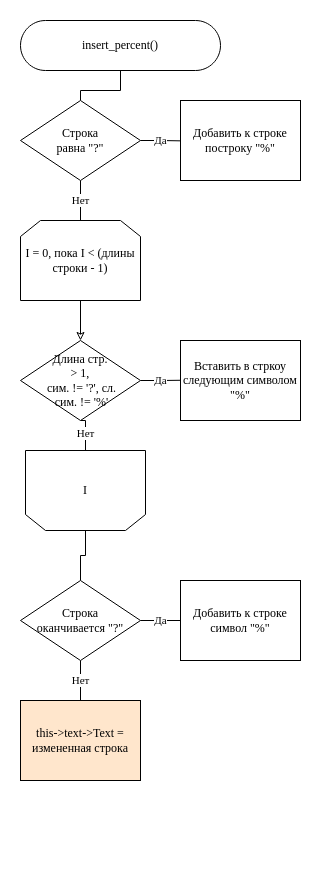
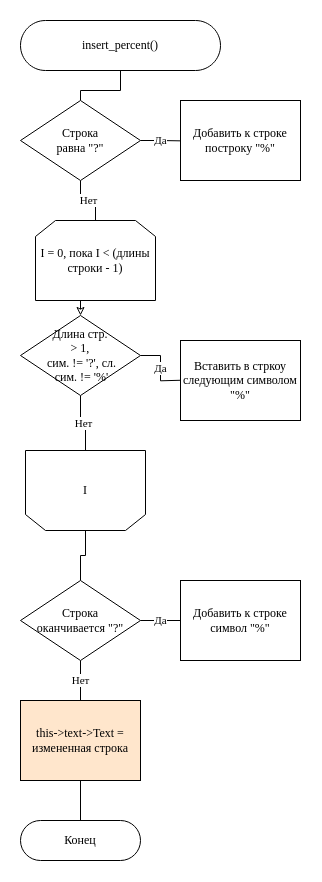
- <mxCell id="9" value="I = 0, пока I &amp;lt; (длины строки - 1)" style="shape=loopLimit;whiteSpace=wrap;html=1;fontFamily=Times New Roman;" parent="1" vertex="1"><mxGeometry x="20" y="220" width="120" height="80" as="geometry" /></mxCell>
+ <mxCell id="9" value="I = 0, пока I &amp;lt; (длины строки - 1)" style="shape=loopLimit;whiteSpace=wrap;html=1;fontFamily=Times New Roman;" parent="1" vertex="1"><mxGeometry x="35" y="220" width="120" height="80" as="geometry" /></mxCell>
- <mxCell id="12" value="Длина стр. &lt;br&gt;&amp;gt; 1,&lt;br&gt;&amp;nbsp;сим. != '?', сл.&lt;br&gt;&amp;nbsp;сим. != '%'" style="rhombus;whiteSpace=wrap;html=1;fontFamily=Times New Roman;" parent="1" vertex="1"><mxGeometry x="20" y="340" width="120" height="80" as="geometry" /></mxCell>
+ <mxCell id="12" value="Длина стр. &lt;br&gt;&amp;gt; 1,&lt;br&gt;&amp;nbsp;сим. != '?', сл.&lt;br&gt;&amp;nbsp;сим. != '%'" style="rhombus;whiteSpace=wrap;html=1;fontFamily=Times New Roman;" parent="1" vertex="1"><mxGeometry x="20" y="315" width="120" height="80" as="geometry" /></mxCell>
+ <mxCell id="22" style="edgeStyle=orthogonalEdgeStyle;rounded=0;orthogonalLoop=1;jettySize=auto;html=1;exitX=0.5;exitY=1;exitDx=0;exitDy=0;entryX=0.5;entryY=0.5;entryDx=0;entryDy=-20;entryPerimeter=0;endArrow=none;endFill=0;fontFamily=Times New Roman;" parent="1" source="20" target="21" edge="1"><mxGeometry relative="1" as="geometry" /></mxCell>
+ <mxCell id="21" value="Конец" style="html=1;dashed=0;whiteSpace=wrap;shape=mxgraph.dfd.start;fontFamily=Times New Roman;" parent="1" vertex="1"><mxGeometry x="20" y="820" width="120" height="40" as="geometry" /></mxCell>
